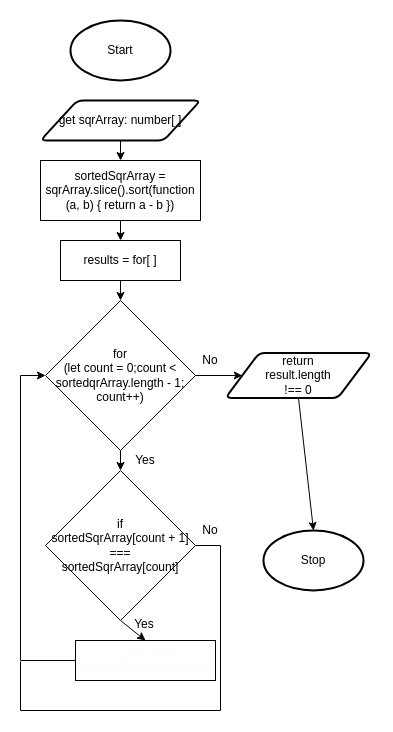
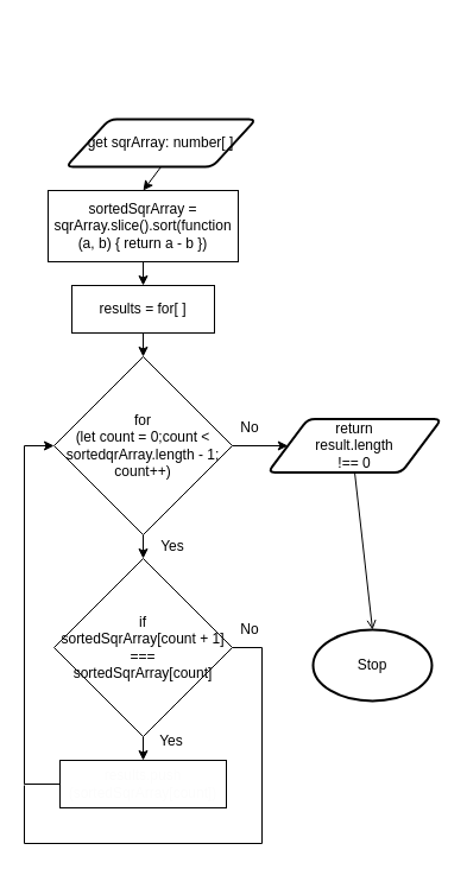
- <mxCell id="2" value="Start" style="strokeWidth=2;html=1;shape=mxgraph.flowchart.start_1;whiteSpace=wrap;" parent="1" vertex="1"><mxGeometry x="70" y="20" width="100" height="60" as="geometry" /></mxCell>
- <mxCell id="5" value="get sqrArray: number[ ]" style="shape=parallelogram;html=1;strokeWidth=2;perimeter=parallelogramPerimeter;whiteSpace=wrap;rounded=1;arcSize=12;size=0.23;" parent="1" vertex="1"><mxGeometry x="40" y="100" width="160" height="40" as="geometry" /></mxCell>
+ <mxCell id="5" value="get sqrArray: number[ ]" style="shape=parallelogram;html=1;strokeWidth=2;perimeter=parallelogramPerimeter;whiteSpace=wrap;rounded=1;arcSize=12;size=0.23;" parent="1" vertex="1"><mxGeometry x="55" y="100" width="160" height="40" as="geometry" /></mxCell>
- <mxCell id="12" style="edgeStyle=none;rounded=0;html=1;exitX=0.5;exitY=1;exitDx=0;exitDy=0;entryX=0.5;entryY=0;entryDx=0;entryDy=0;entryPerimeter=0;fontSize=12;endArrow=classic;endFill=1;" parent="1" source="13" target="6" edge="1"><mxGeometry relative="1" as="geometry" /></mxCell>
+ <mxCell id="12" style="edgeStyle=none;rounded=0;html=1;exitX=0.5;exitY=1;exitDx=0;exitDy=0;entryX=0.5;entryY=0;entryDx=0;entryDy=0;entryPerimeter=0;fontSize=12;endArrow=open;endFill=1;" parent="1" source="13" target="6" edge="1"><mxGeometry relative="1" as="geometry" /></mxCell>
- <mxCell id="21" value="&lt;font style=&quot;font-size: 12px&quot; color=&quot;#fcfcfc&quot;&gt;&lt;span id=&quot;docs-internal-guid-1f934fbe-7fff-b91b-98cb-b4ab54534db9&quot;&gt;&lt;span style=&quot;font-family: &amp;#34;consolas&amp;#34; , sans-serif ; vertical-align: baseline&quot;&gt;results.push&lt;br&gt;(sortedSqrArray[count])&lt;/span&gt;&lt;/span&gt;&lt;/font&gt;&lt;span&gt;&lt;br&gt;&lt;/span&gt;" style="rounded=0;whiteSpace=wrap;html=1;" parent="1" vertex="1"><mxGeometry x="75" y="640" width="140" height="40" as="geometry" /></mxCell>
+ <mxCell id="21" value="&lt;font style=&quot;font-size: 12px&quot; color=&quot;#fcfcfc&quot;&gt;&lt;span id=&quot;docs-internal-guid-1f934fbe-7fff-b91b-98cb-b4ab54534db9&quot;&gt;&lt;span style=&quot;font-family: &amp;#34;consolas&amp;#34; , sans-serif ; vertical-align: baseline&quot;&gt;results.push&lt;br&gt;(sortedSqrArray[count])&lt;/span&gt;&lt;/span&gt;&lt;/font&gt;&lt;span&gt;&lt;br&gt;&lt;/span&gt;" style="rounded=0;whiteSpace=wrap;html=1;" parent="1" vertex="1"><mxGeometry x="50" y="640" width="140" height="40" as="geometry" /></mxCell>
